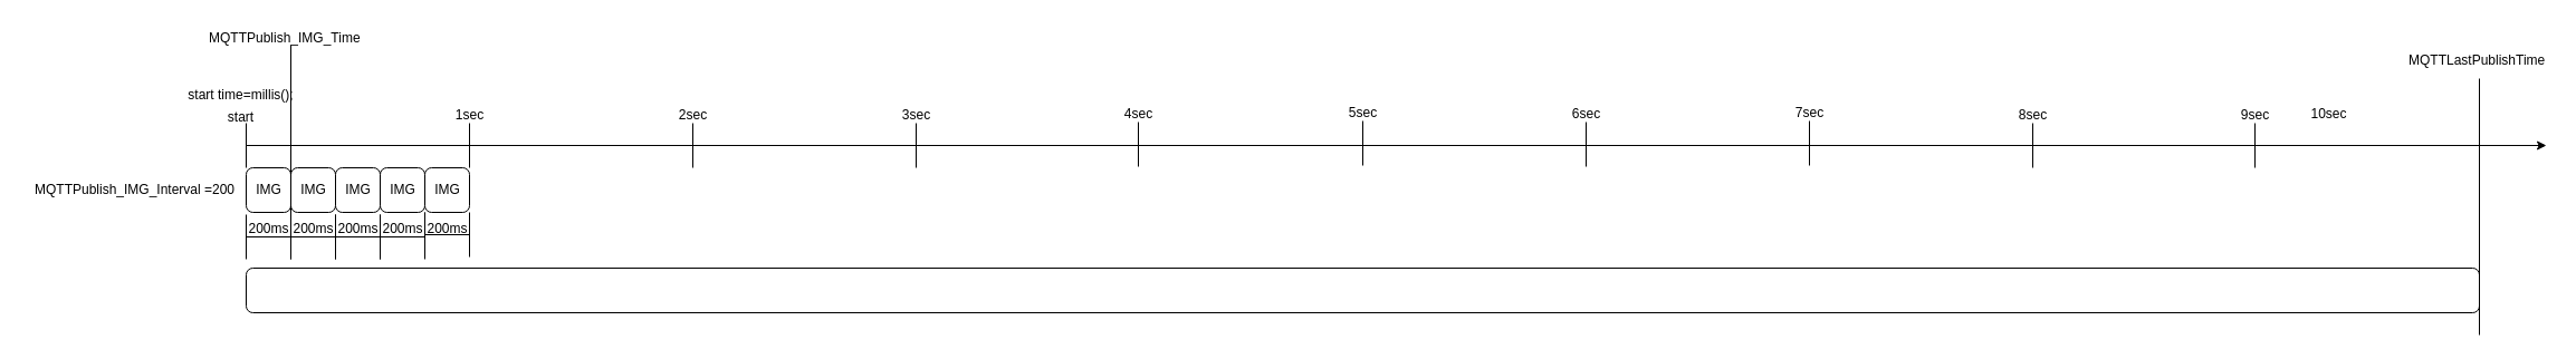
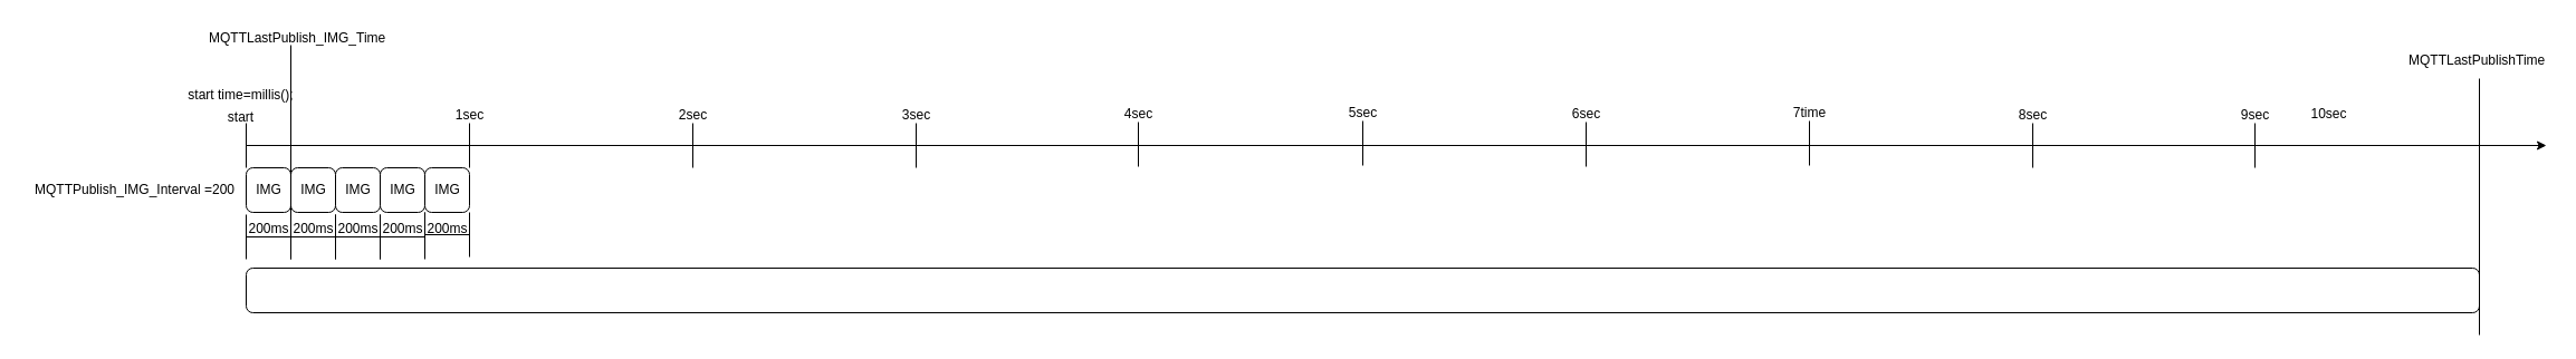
- <mxCell id="59" value="MQTTPublish_IMG_Time" style="text;whiteSpace=wrap;" vertex="1" parent="1"><mxGeometry x="185" y="20" width="165" height="20" as="geometry" /></mxCell>
+ <mxCell id="59" value="MQTTLastPublish_IMG_Time" style="text;whiteSpace=wrap;" vertex="1" parent="1"><mxGeometry x="185" y="20" width="165" height="20" as="geometry" /></mxCell>
- <mxCell id="46" value="7sec" style="text;html=1;align=center;verticalAlign=middle;resizable=0;points=[];autosize=1;strokeColor=none;fillColor=none;" vertex="1" parent="1"><mxGeometry x="1595" y="86" width="50" height="30" as="geometry" /></mxCell>
+ <mxCell id="46" value="7time" style="text;html=1;align=center;verticalAlign=middle;resizable=0;points=[];autosize=1;strokeColor=none;fillColor=none;" vertex="1" parent="1"><mxGeometry x="1595" y="86" width="50" height="30" as="geometry" /></mxCell>
